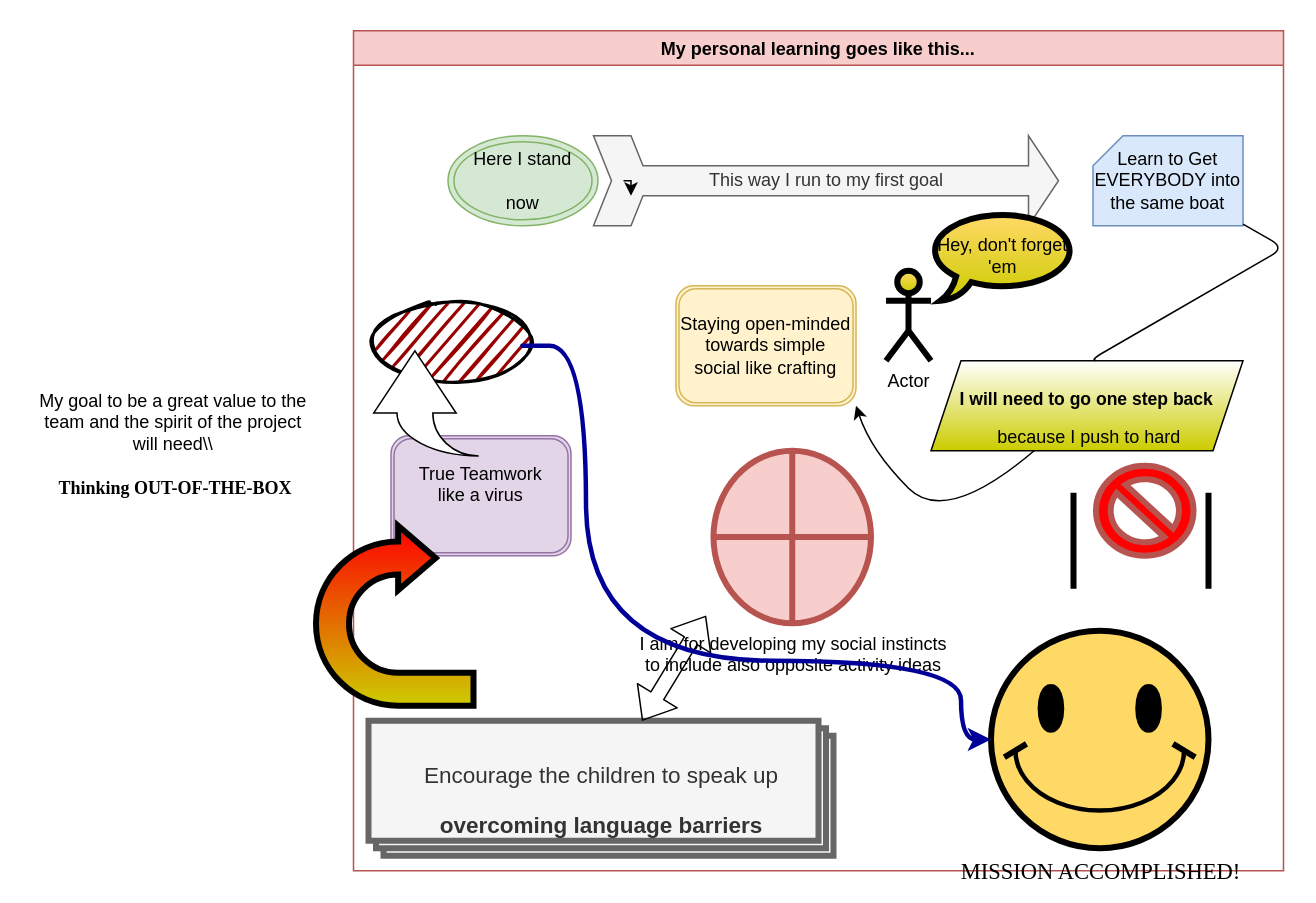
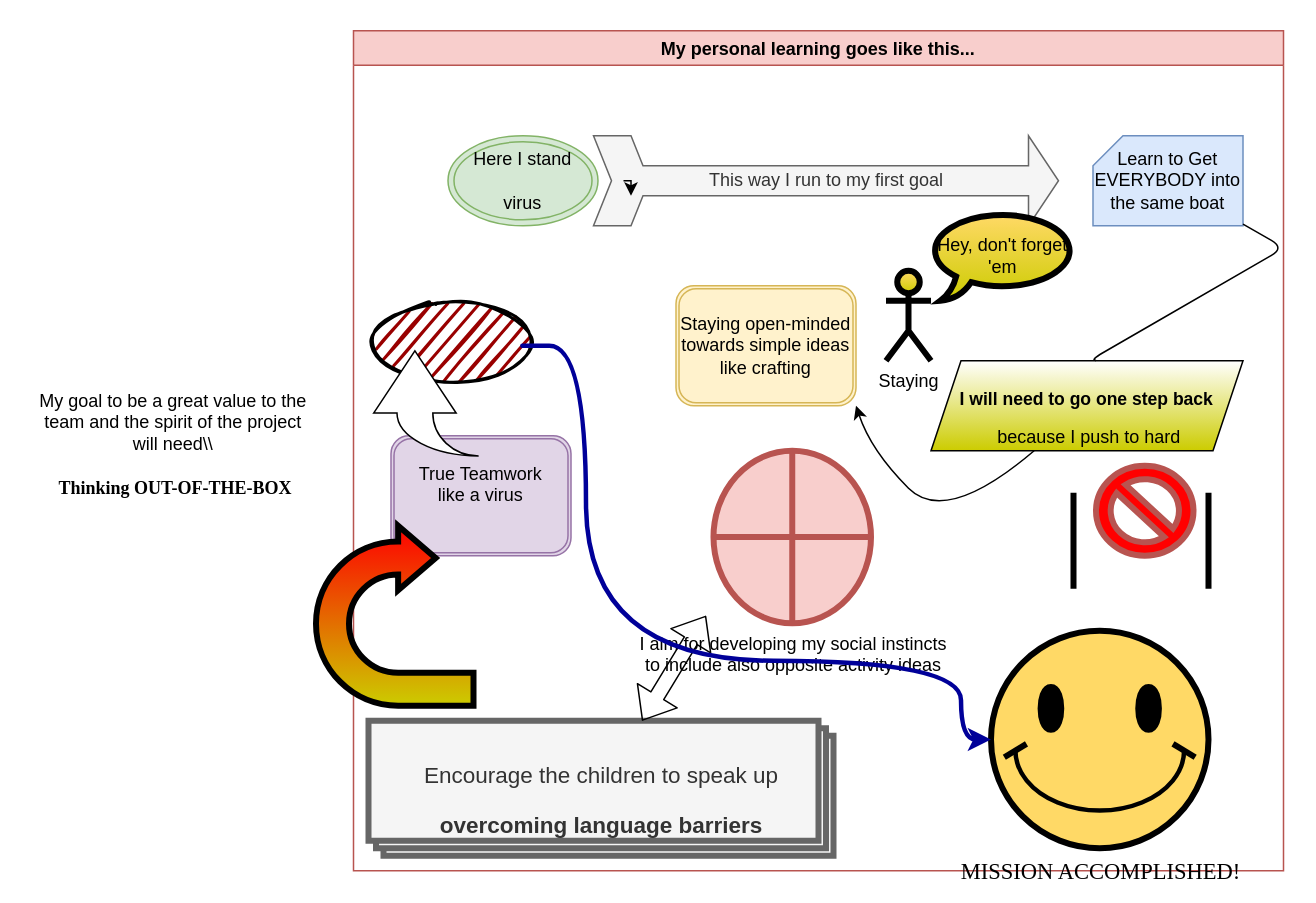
- <mxCell id="6" value="&lt;div&gt;Here I stand&lt;/div&gt;&lt;div&gt;&lt;br&gt;&lt;/div&gt;now" style="ellipse;shape=doubleEllipse;whiteSpace=wrap;html=1;fillColor=#d5e8d4;strokeColor=#82b366;" vertex="1" parent="4"><mxGeometry x="63" y="70" width="100" height="60" as="geometry" /></mxCell>
+ <mxCell id="6" value="&lt;div&gt;Here I stand&lt;/div&gt;&lt;div&gt;&lt;br&gt;&lt;/div&gt;virus" style="ellipse;shape=doubleEllipse;whiteSpace=wrap;html=1;fillColor=#d5e8d4;strokeColor=#82b366;" vertex="1" parent="4"><mxGeometry x="63" y="70" width="100" height="60" as="geometry" /></mxCell>
- <mxCell id="3" value="Staying open-minded towards simple social like crafting" style="shape=ext;double=1;rounded=1;whiteSpace=wrap;html=1;fillColor=#fff2cc;strokeColor=#d6b656;" vertex="1" parent="1"><mxGeometry x="450" y="190" width="120" height="80" as="geometry" /></mxCell>
+ <mxCell id="3" value="Staying open-minded towards simple ideas like crafting" style="shape=ext;double=1;rounded=1;whiteSpace=wrap;html=1;fillColor=#fff2cc;strokeColor=#d6b656;" vertex="1" parent="1"><mxGeometry x="450" y="190" width="120" height="80" as="geometry" /></mxCell>
- <mxCell id="13" value="Actor" style="shape=umlActor;verticalLabelPosition=bottom;verticalAlign=top;html=1;outlineConnect=0;strokeWidth=4;fillColor=#FFD966;gradientColor=#CCCC00;align=center;" vertex="1" parent="4"><mxGeometry x="355" y="160" width="30" height="60" as="geometry" /></mxCell>
+ <mxCell id="13" value="Staying" style="shape=umlActor;verticalLabelPosition=bottom;verticalAlign=top;html=1;outlineConnect=0;strokeWidth=4;fillColor=#FFD966;gradientColor=#CCCC00;align=center;" vertex="1" parent="4"><mxGeometry x="355" y="160" width="30" height="60" as="geometry" /></mxCell>
